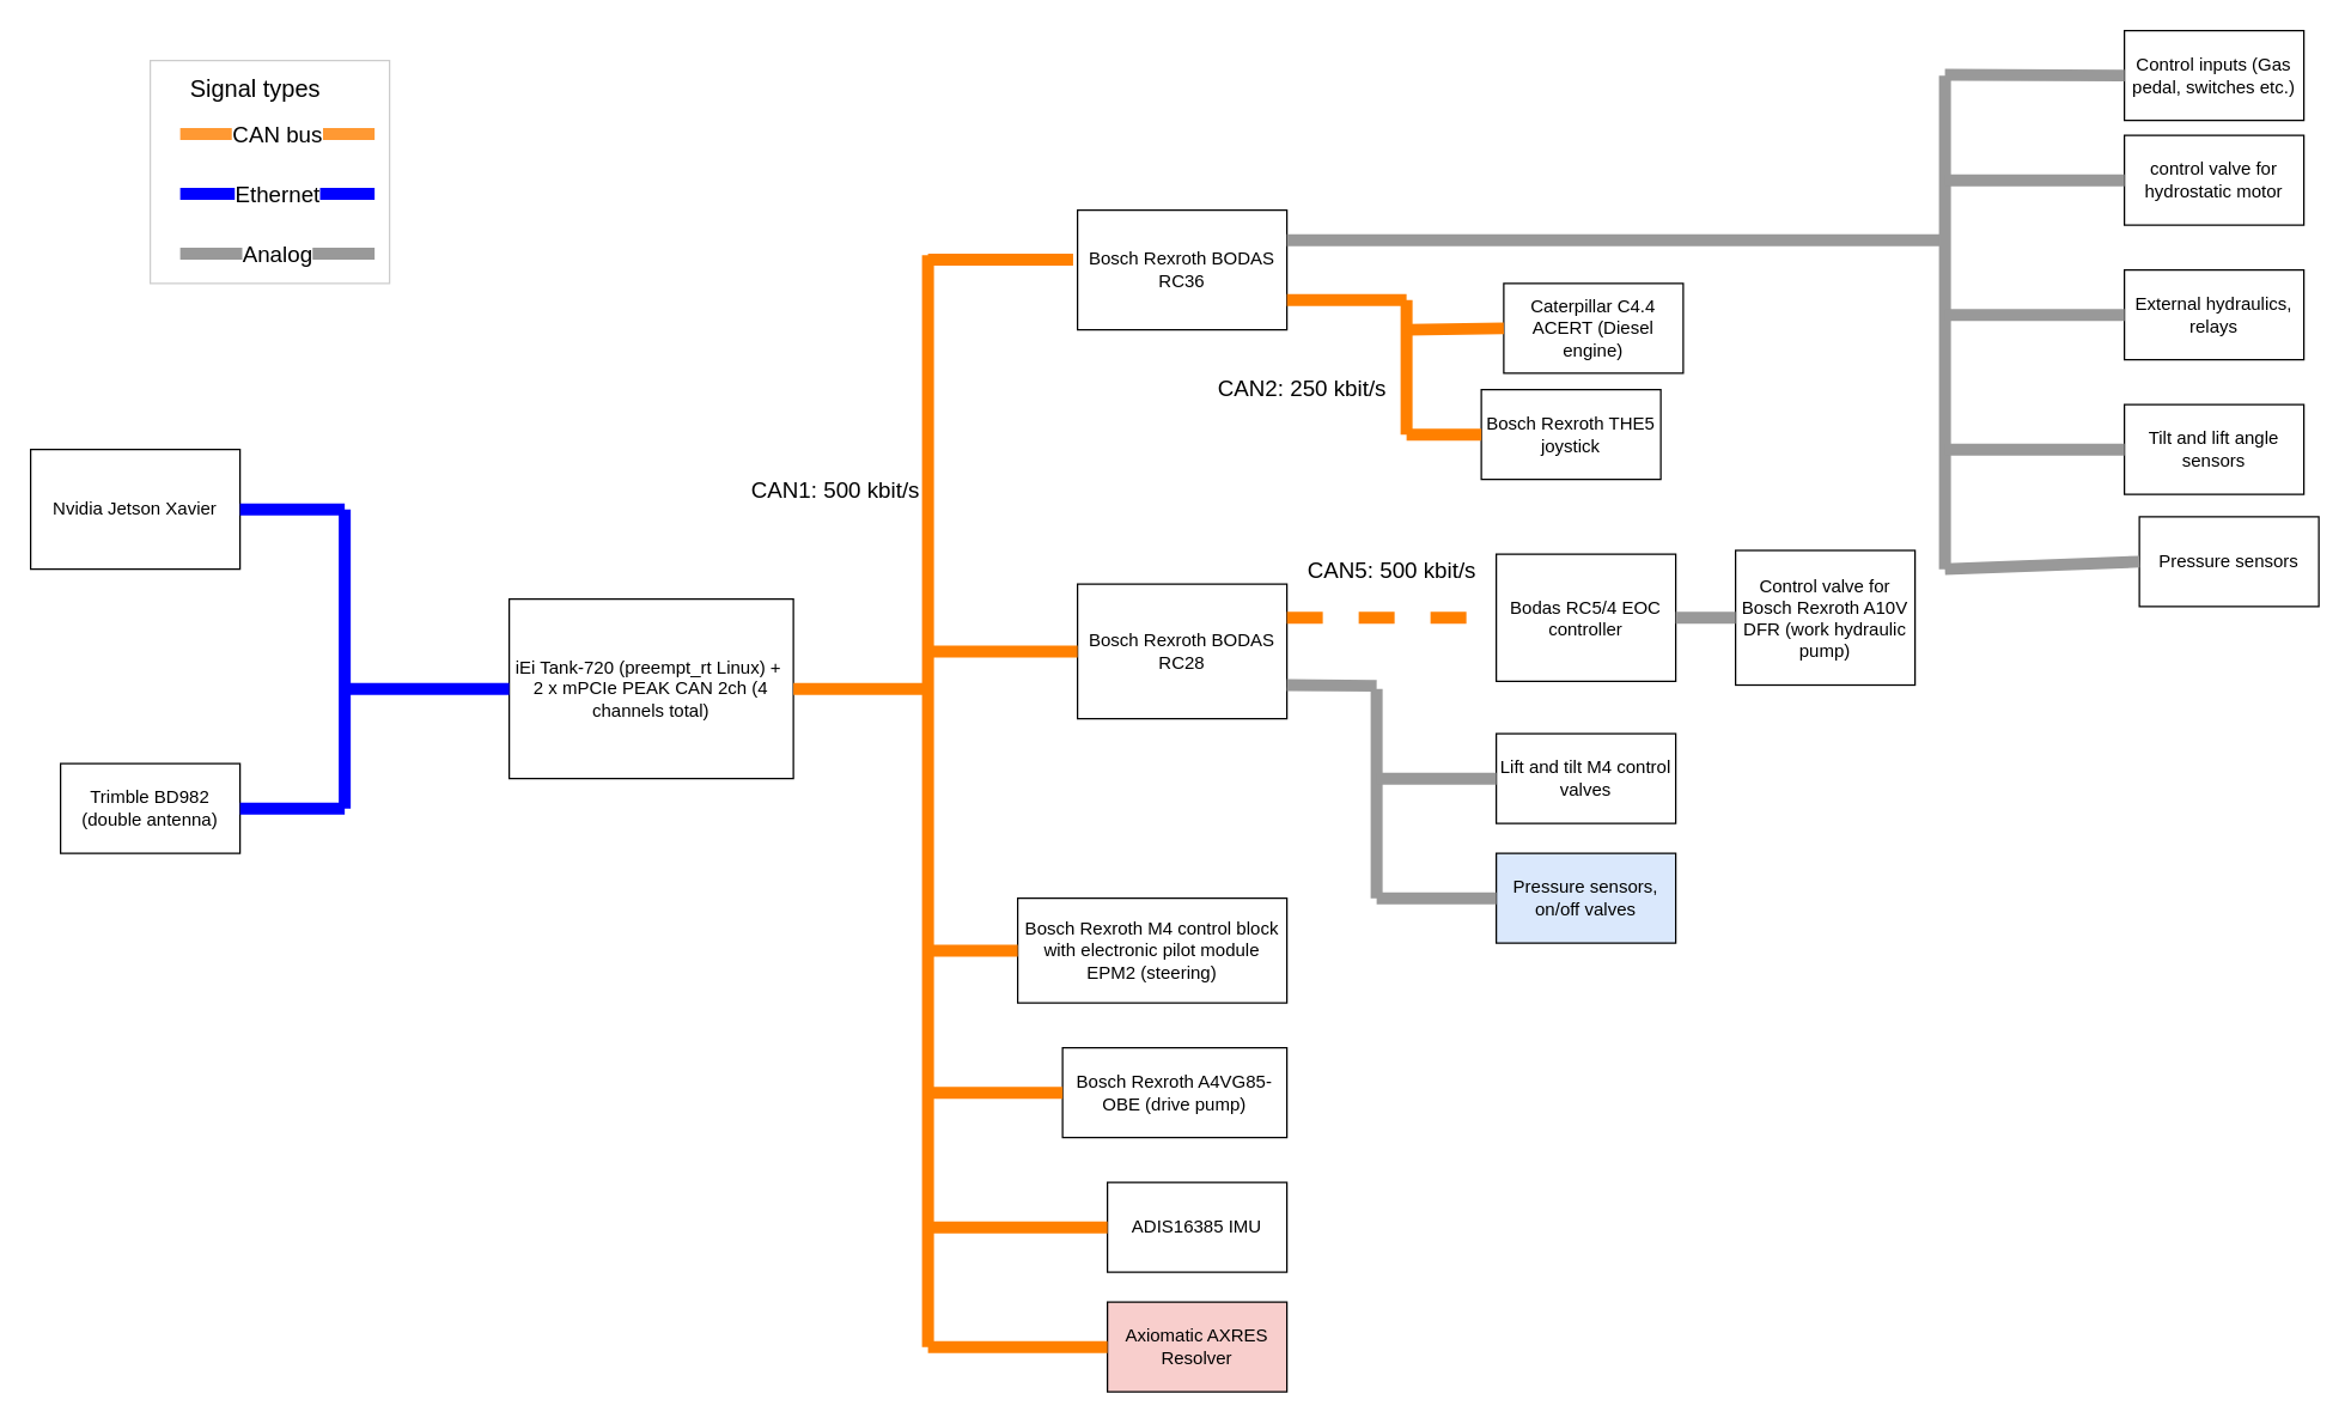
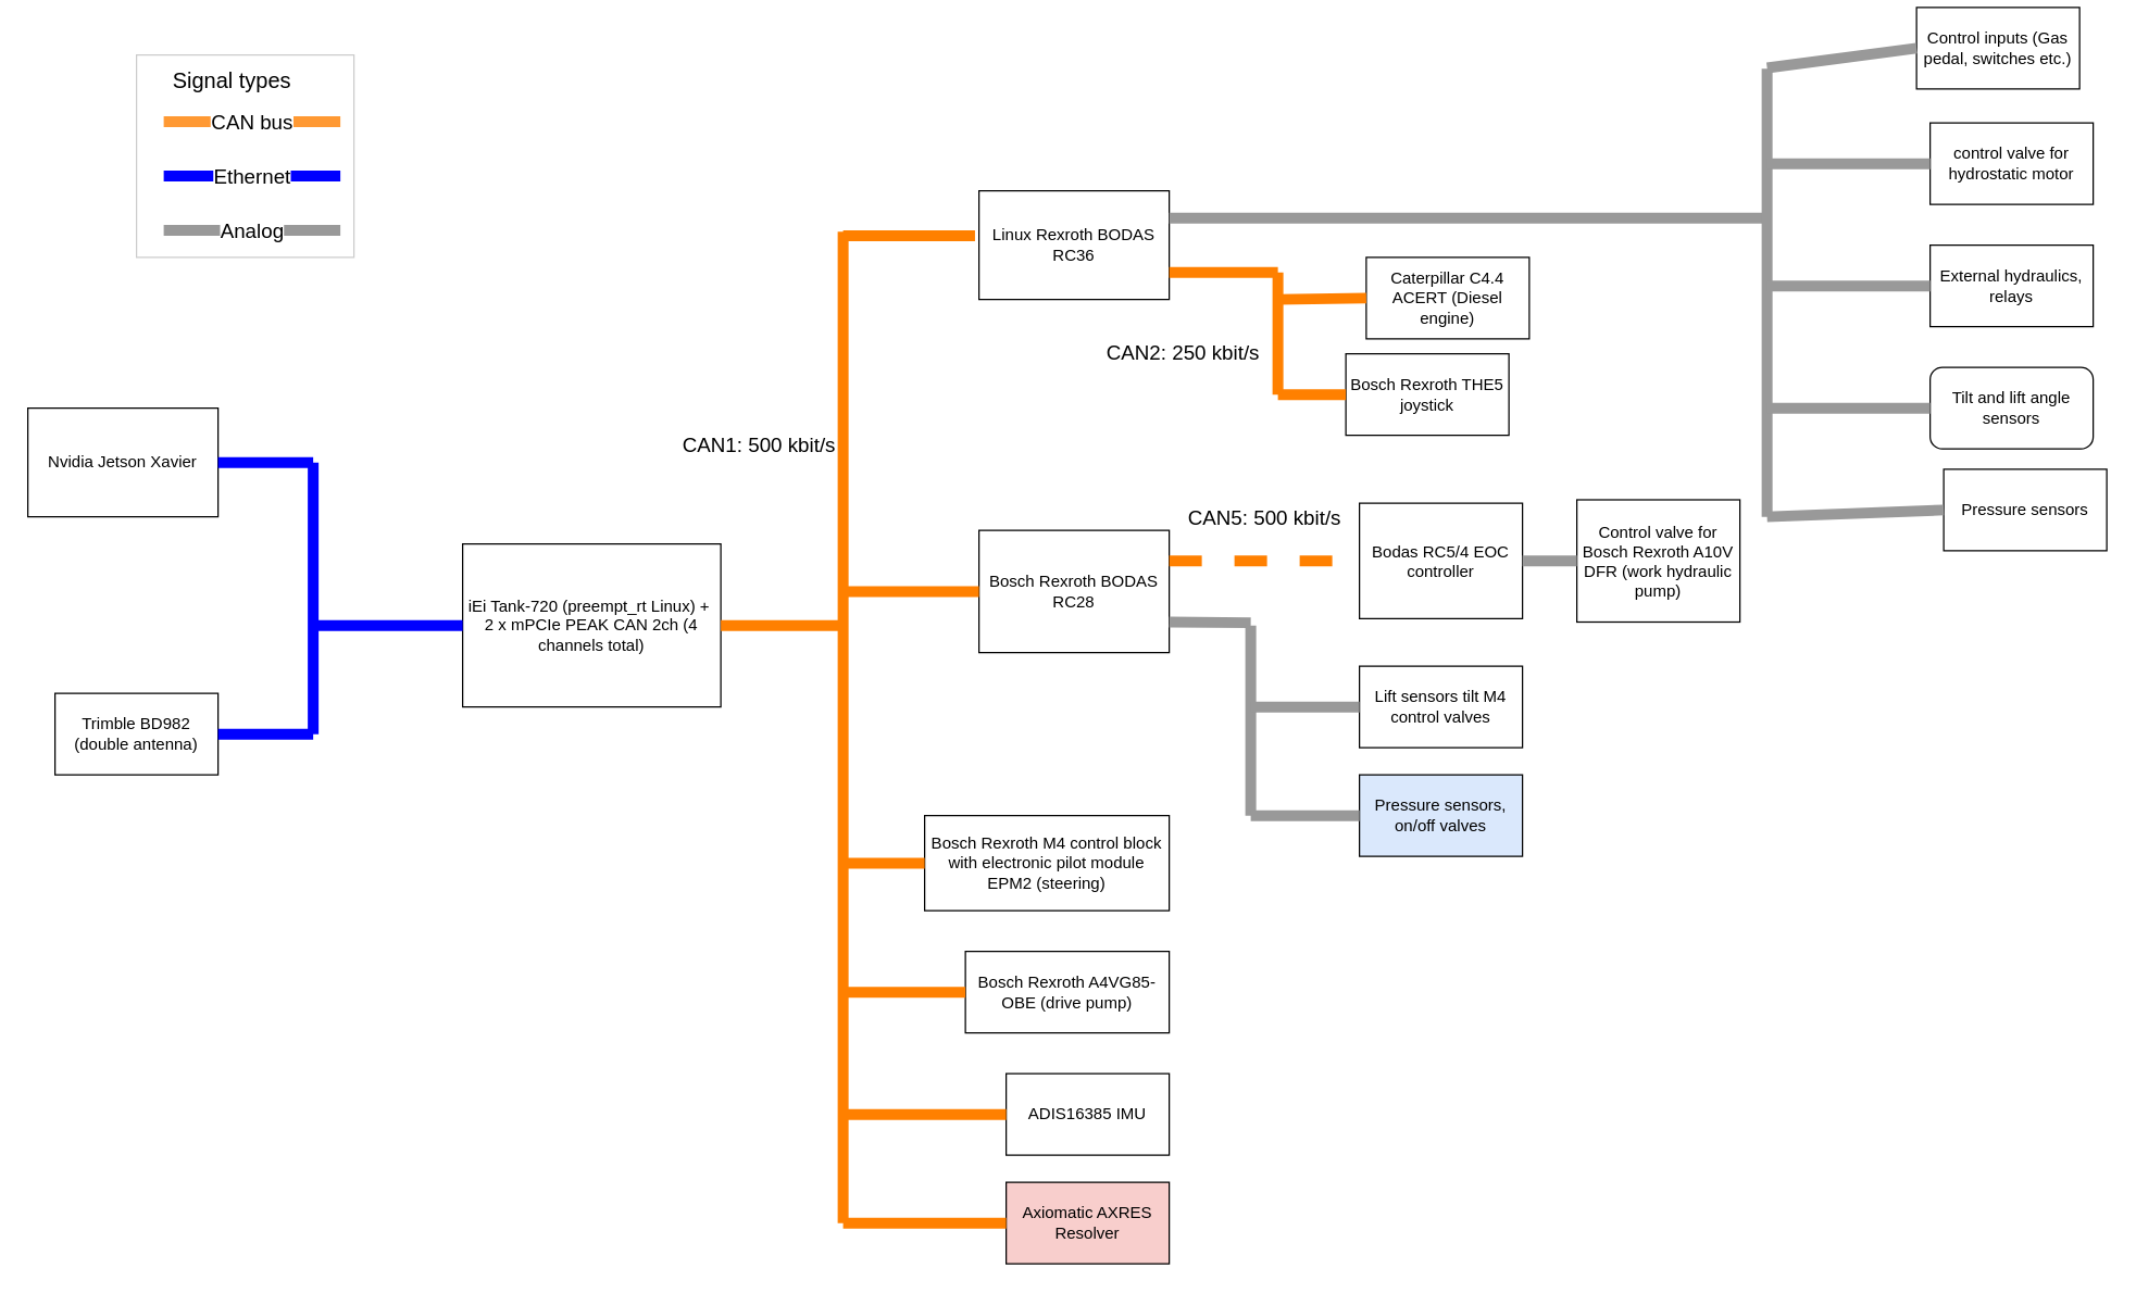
- <mxCell id="15" value="Control inputs (Gas pedal, switches etc.)" style="rounded=0;whiteSpace=wrap;html=1;" parent="1" vertex="1"><mxGeometry x="1420" y="20" width="120" height="60" as="geometry" /></mxCell>
+ <mxCell id="15" value="Control inputs (Gas pedal, switches etc.)" style="rounded=0;whiteSpace=wrap;html=1;" parent="1" vertex="1"><mxGeometry x="1410" y="5" width="120" height="60" as="geometry" /></mxCell>
- <mxCell id="2" value="Bosch Rexroth BODAS RC36" style="rounded=0;whiteSpace=wrap;html=1;" parent="1" vertex="1"><mxGeometry x="720" y="140" width="140" height="80" as="geometry" /></mxCell>
+ <mxCell id="2" value="Linux Rexroth BODAS RC36" style="rounded=0;whiteSpace=wrap;html=1;" parent="1" vertex="1"><mxGeometry x="720" y="140" width="140" height="80" as="geometry" /></mxCell>
- <mxCell id="18" value="Tilt and lift angle sensors" style="rounded=0;whiteSpace=wrap;html=1;" parent="1" vertex="1"><mxGeometry x="1420" y="270" width="120" height="60" as="geometry" /></mxCell>
+ <mxCell id="18" value="Tilt and lift angle sensors" style="whiteSpace=wrap;html=1;rounded=1;" parent="1" vertex="1"><mxGeometry x="1420" y="270" width="120" height="60" as="geometry" /></mxCell>
- <mxCell id="20" value="Lift and tilt M4 control valves" style="rounded=0;whiteSpace=wrap;html=1;" parent="1" vertex="1"><mxGeometry x="1000" y="490" width="120" height="60" as="geometry" /></mxCell>
+ <mxCell id="20" value="Lift sensors tilt M4 control valves" style="rounded=0;whiteSpace=wrap;html=1;" parent="1" vertex="1"><mxGeometry x="1000" y="490" width="120" height="60" as="geometry" /></mxCell>
